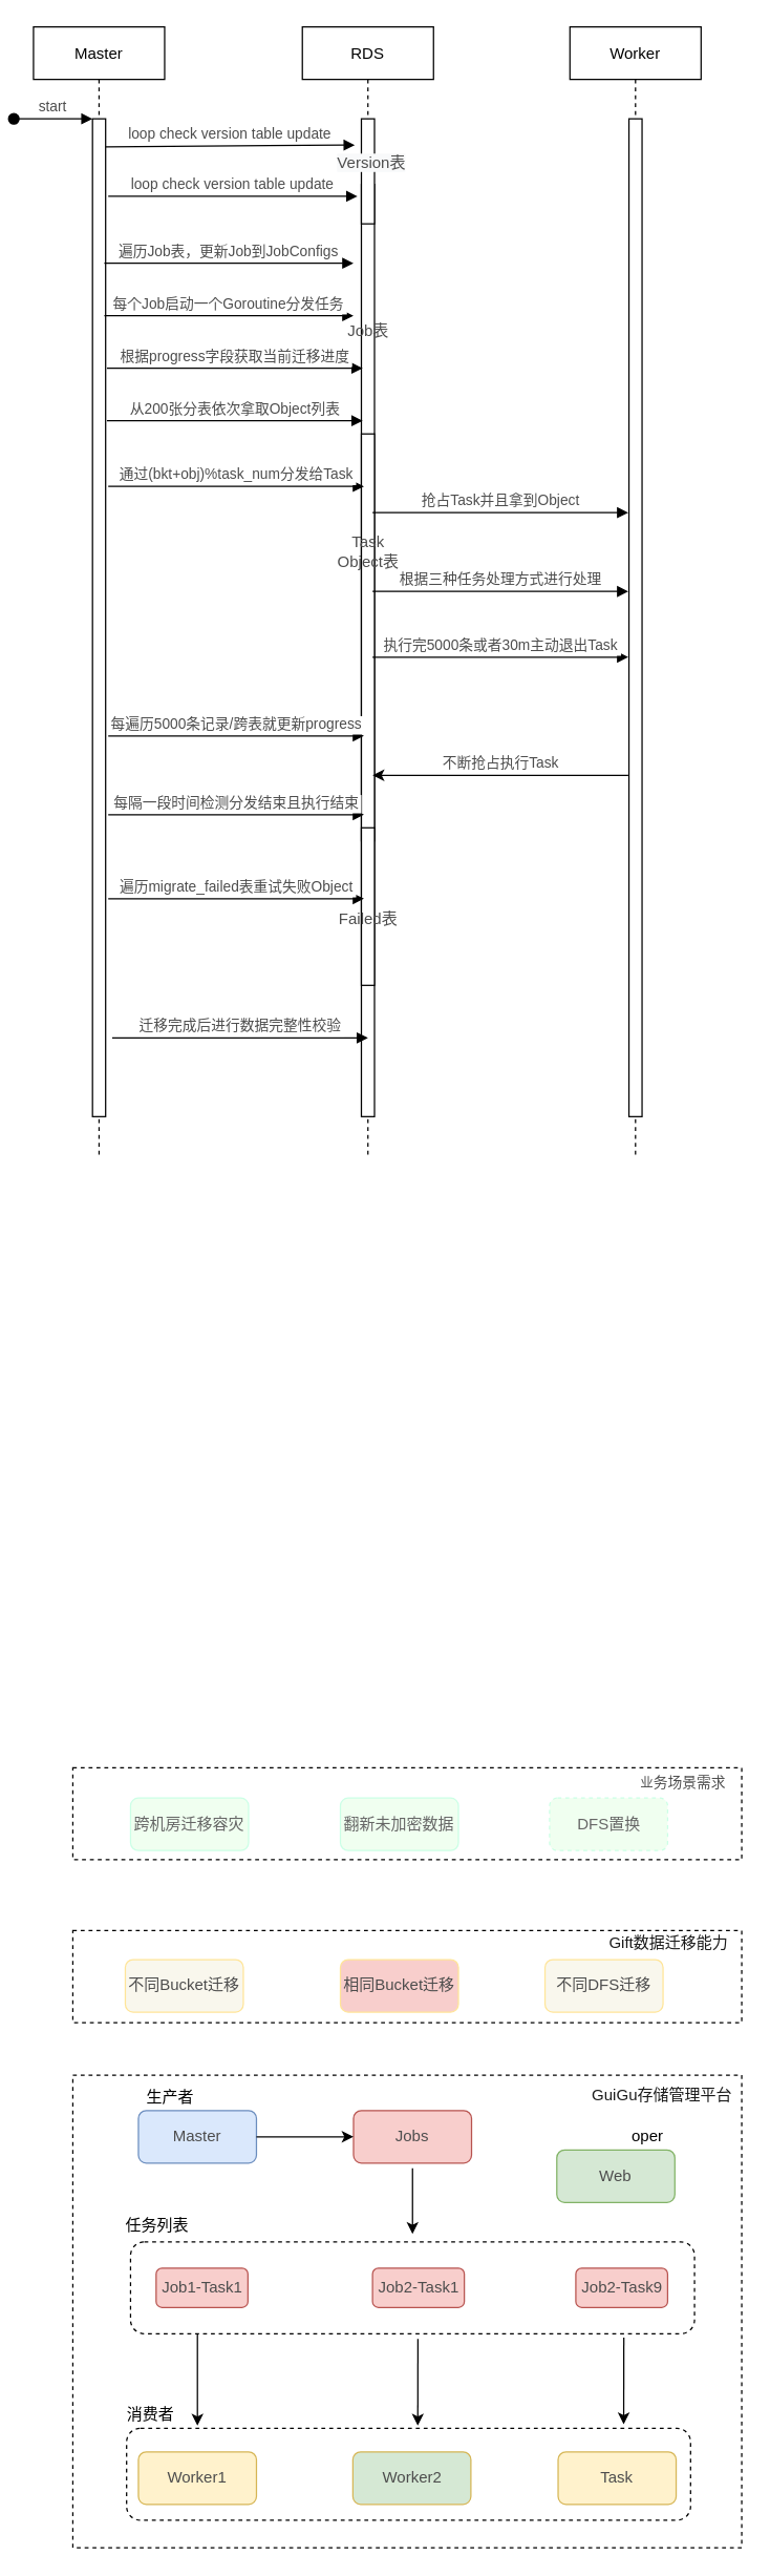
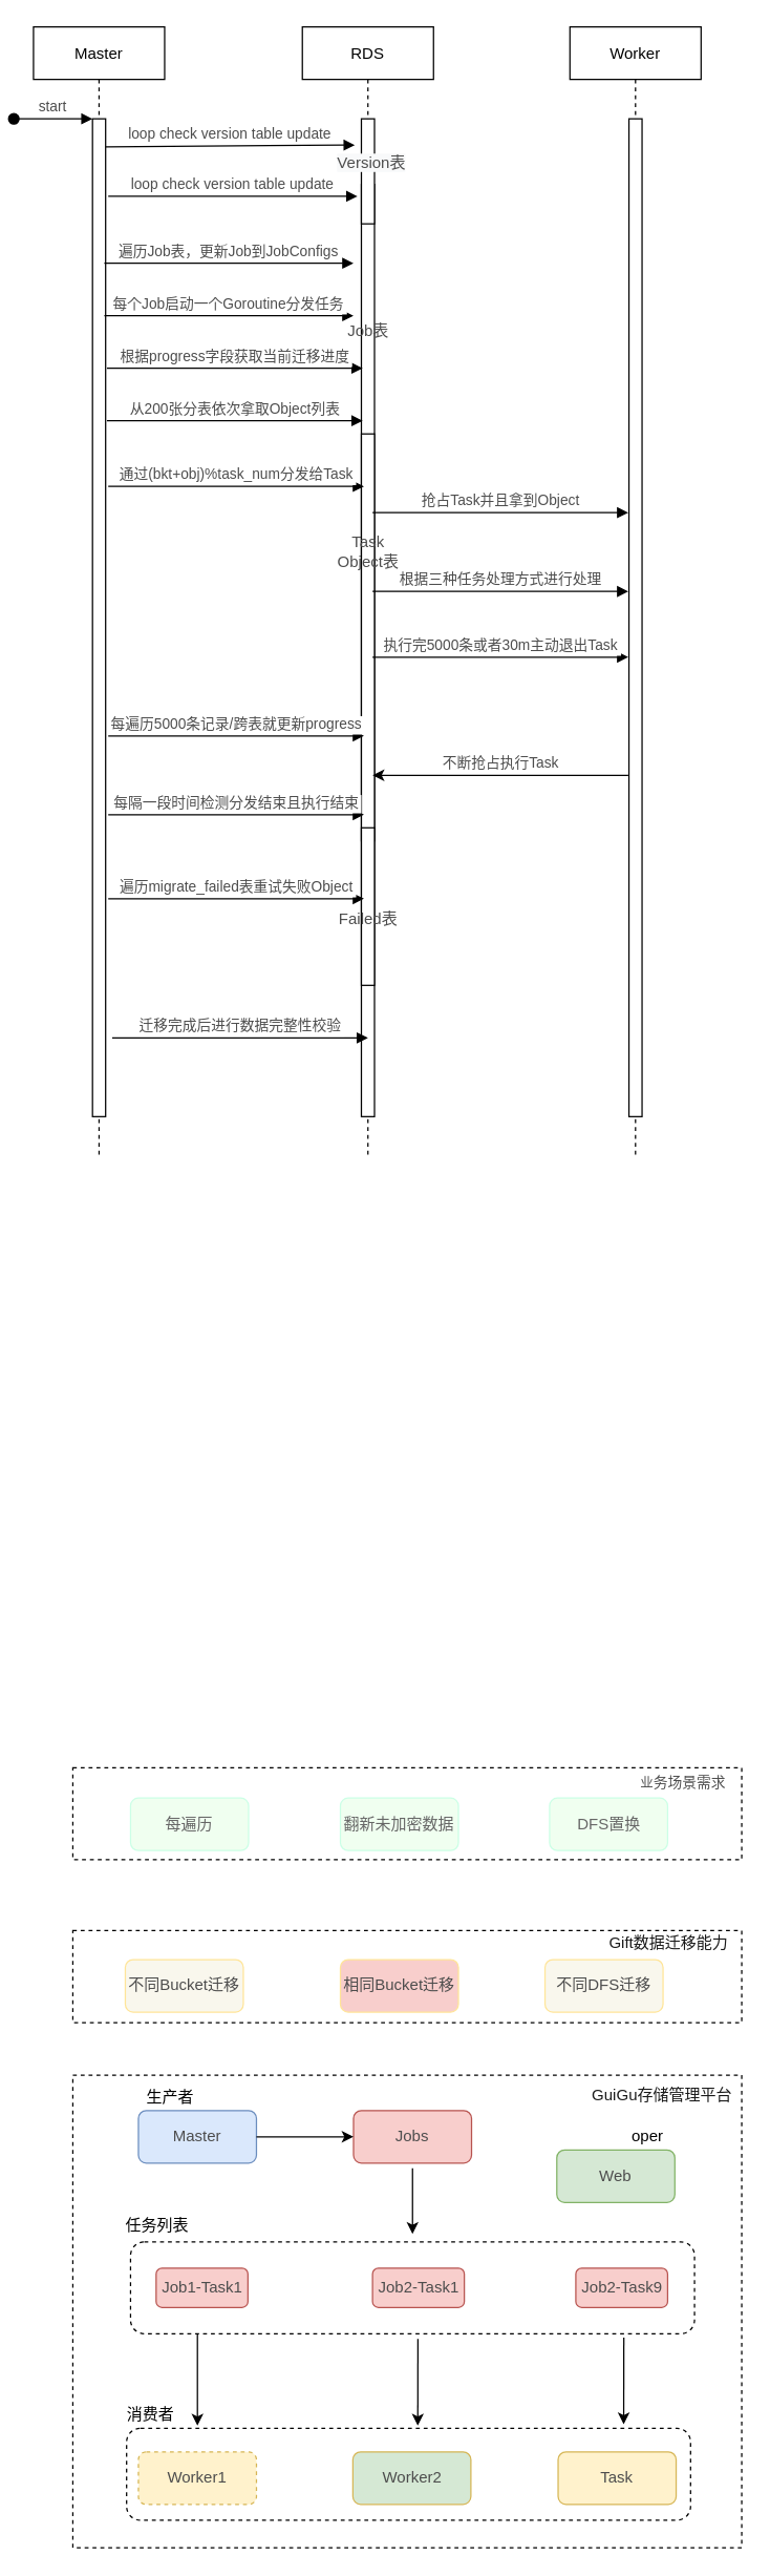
- <mxCell id="42" value="&lt;font color=&quot;#666666&quot;&gt;跨机房迁移容灾&lt;/font&gt;" style="rounded=1;whiteSpace=wrap;html=1;fillColor=#F0FFF0;strokeColor=#CCFFE6;" vertex="1" parent="1"><mxGeometry x="94" y="1369" width="90" height="40" as="geometry" /></mxCell>
+ <mxCell id="42" value="&lt;font color=&quot;#666666&quot;&gt;每遍历&lt;/font&gt;" style="rounded=1;whiteSpace=wrap;html=1;fillColor=#F0FFF0;strokeColor=#CCFFE6;" vertex="1" parent="1"><mxGeometry x="94" y="1369" width="90" height="40" as="geometry" /></mxCell>
- <mxCell id="46" value="&lt;font color=&quot;#666666&quot;&gt;DFS置换&lt;/font&gt;" style="rounded=1;whiteSpace=wrap;html=1;fillColor=#F0FFF0;strokeColor=#CCFFE6;dashed=1;" vertex="1" parent="1"><mxGeometry x="413.5" y="1369" width="90" height="40" as="geometry" /></mxCell>
+ <mxCell id="46" value="&lt;font color=&quot;#666666&quot;&gt;DFS置换&lt;/font&gt;" style="rounded=1;whiteSpace=wrap;html=1;fillColor=#F0FFF0;strokeColor=#CCFFE6;" vertex="1" parent="1"><mxGeometry x="413.5" y="1369" width="90" height="40" as="geometry" /></mxCell>
- <mxCell id="24" value="&lt;font color=&quot;#4d4d4d&quot;&gt;Worker1&lt;/font&gt;" style="rounded=1;whiteSpace=wrap;html=1;fillColor=#fff2cc;strokeColor=#d6b656;" vertex="1" parent="1"><mxGeometry x="100" y="1867" width="90" height="40" as="geometry" /></mxCell>
+ <mxCell id="24" value="&lt;font color=&quot;#4d4d4d&quot;&gt;Worker1&lt;/font&gt;" style="rounded=1;whiteSpace=wrap;html=1;fillColor=#fff2cc;strokeColor=#d6b656;dashed=1;" vertex="1" parent="1"><mxGeometry x="100" y="1867" width="90" height="40" as="geometry" /></mxCell>
